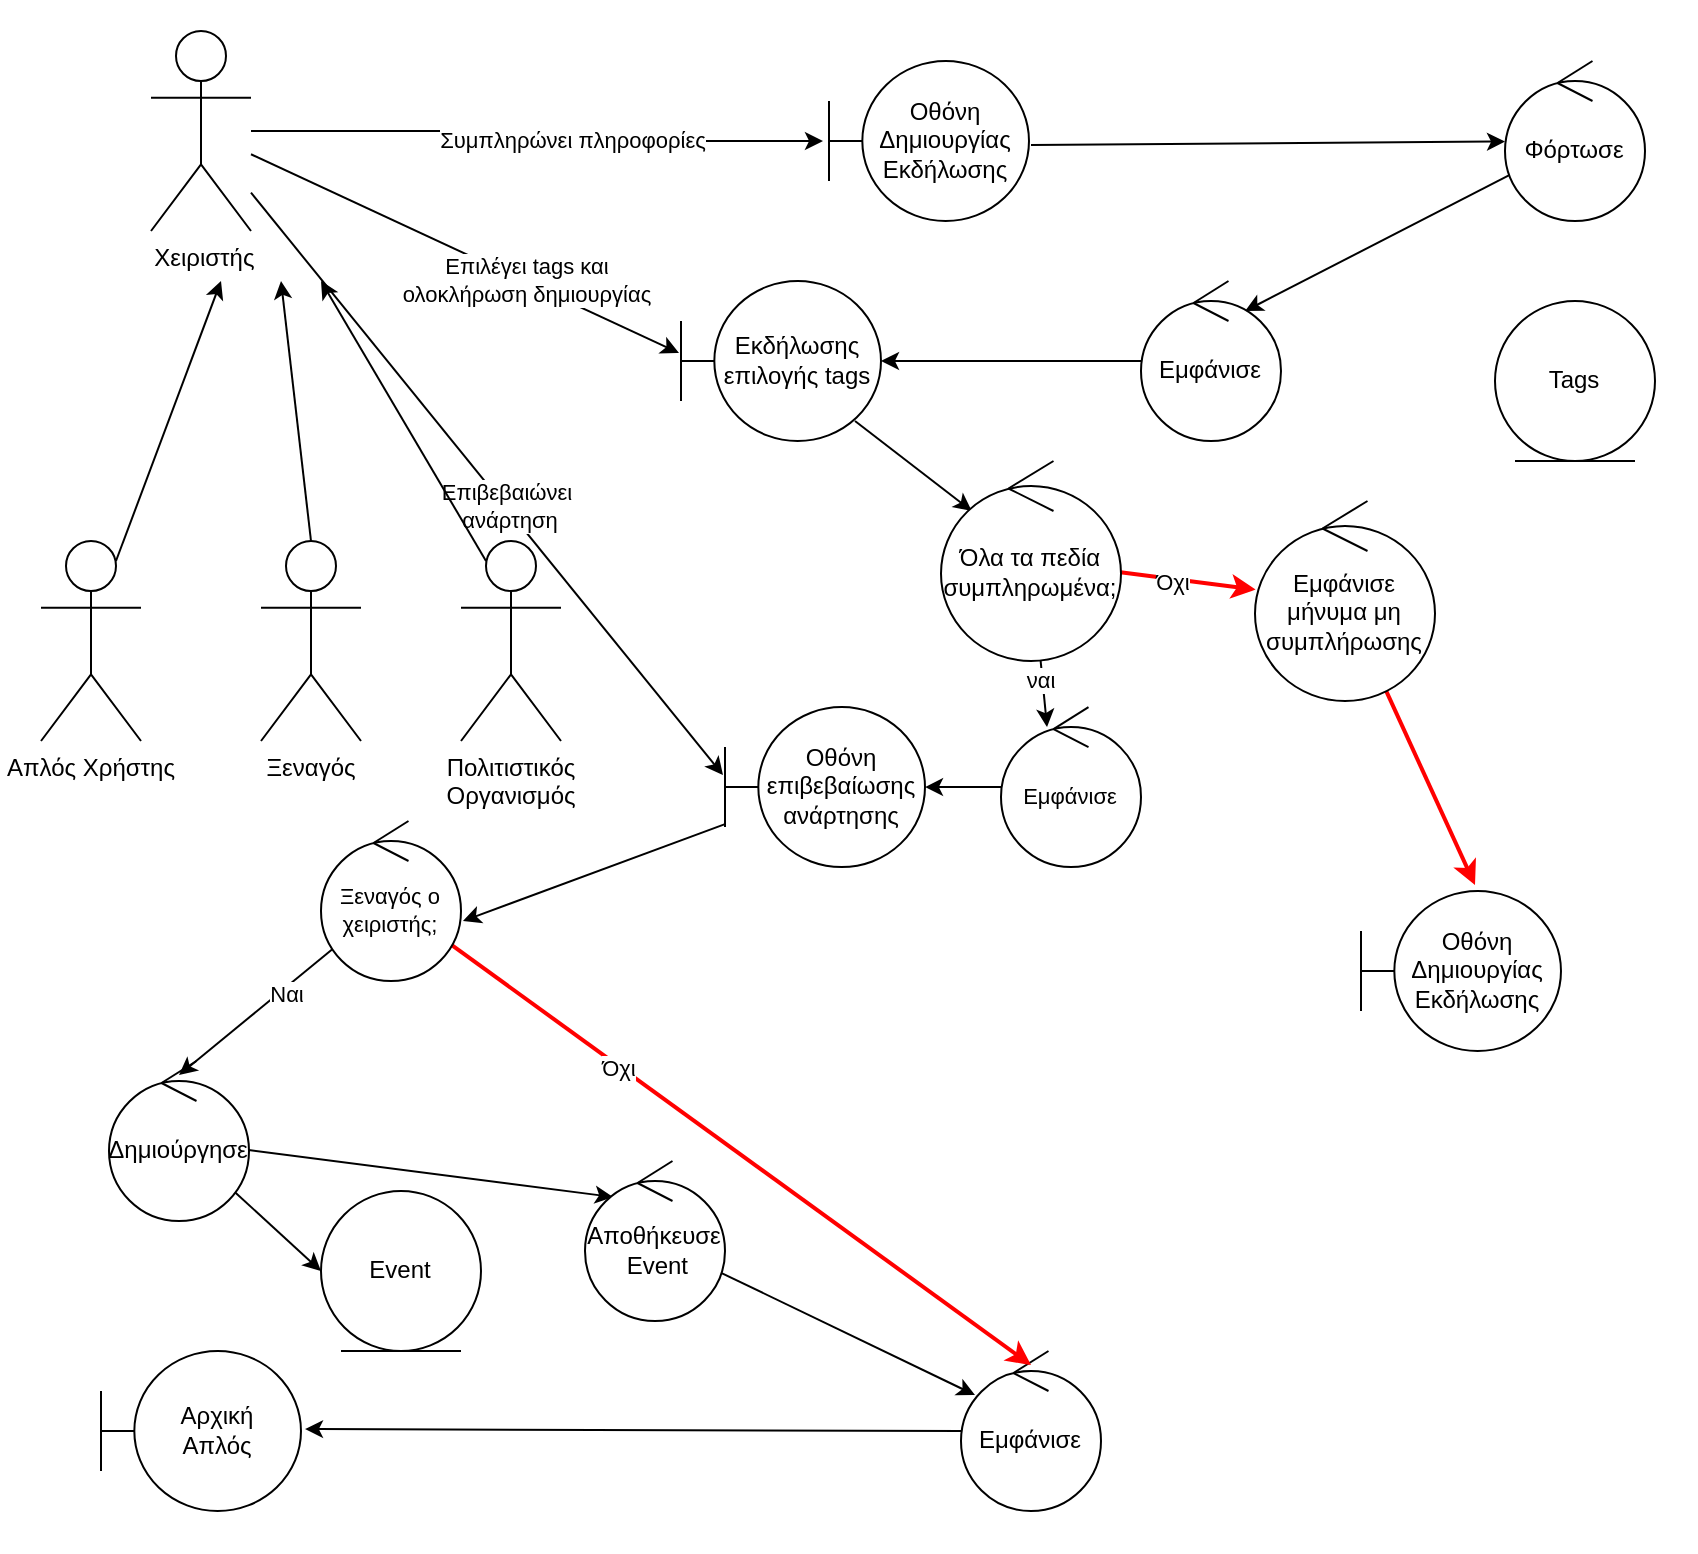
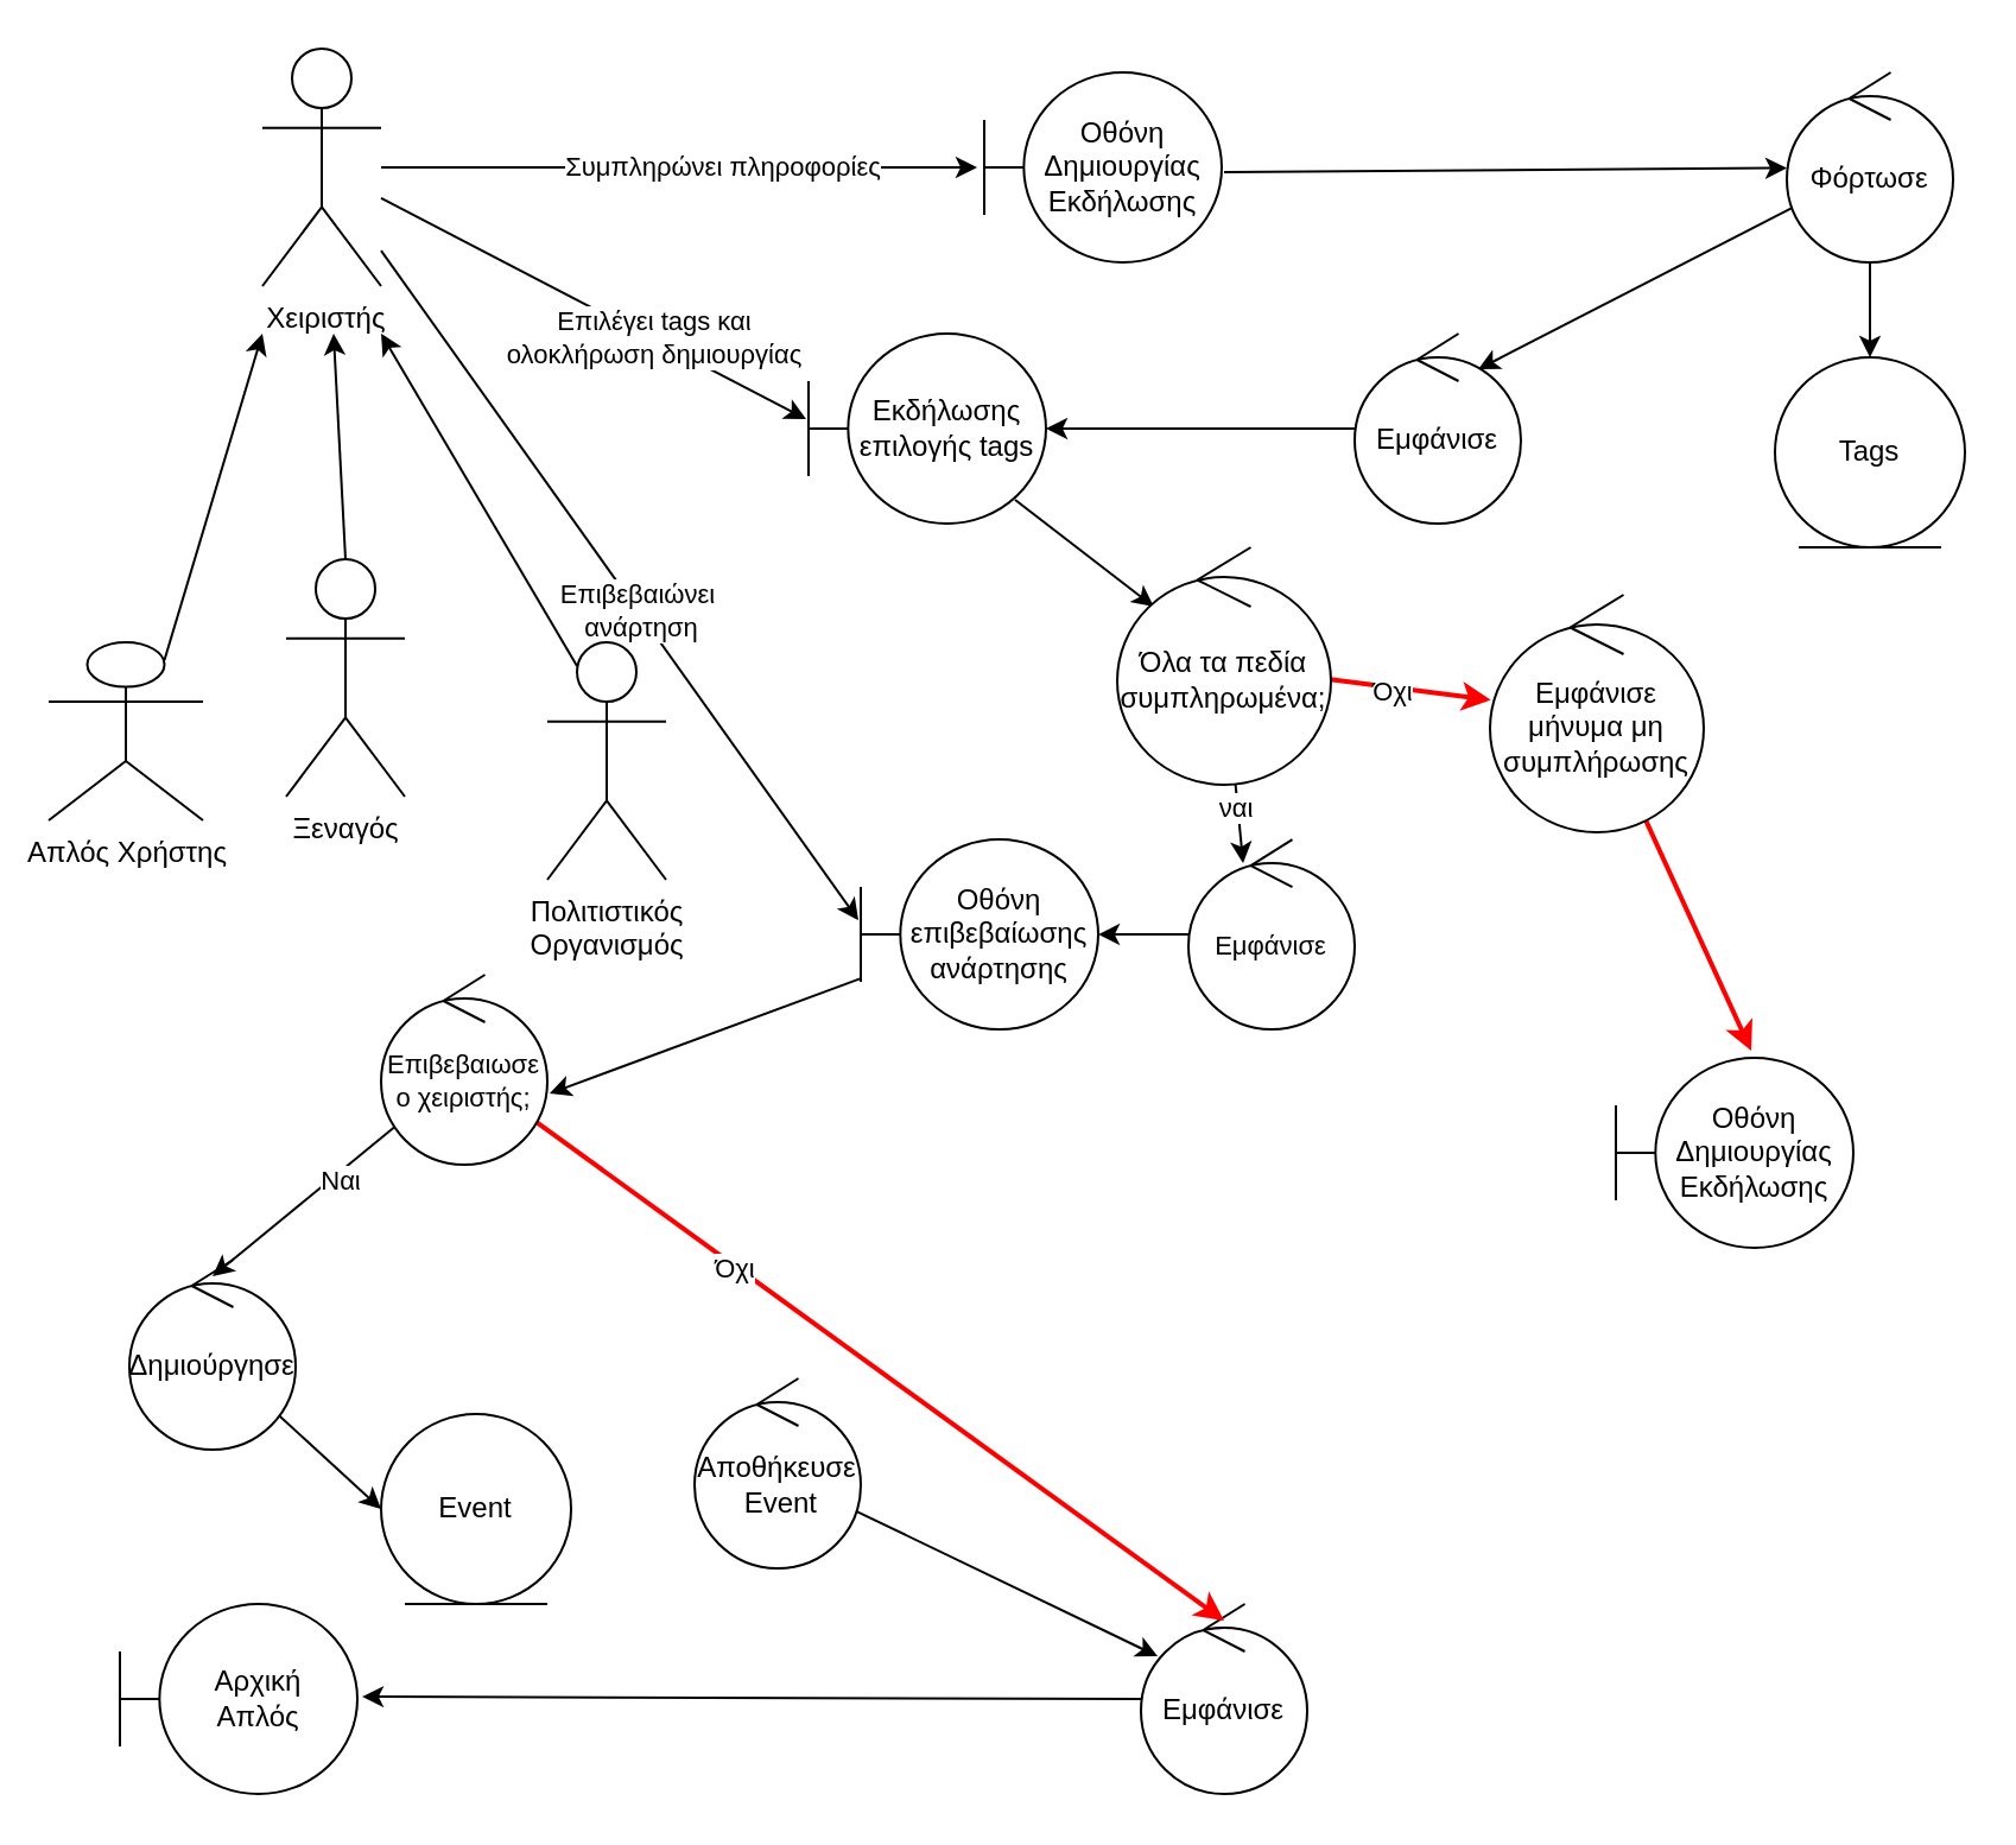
- <mxCell id="8" value="&amp;nbsp;Χειριστής " style="shape=umlActor;verticalLabelPosition=bottom;verticalAlign=top;html=1;outlineConnect=0;" parent="1" vertex="1"><mxGeometry x="75" y="15" width="50" height="100" as="geometry" /></mxCell>
+ <mxCell id="8" value="&amp;nbsp;Χειριστής " style="shape=umlActor;verticalLabelPosition=bottom;verticalAlign=top;html=1;outlineConnect=0;" parent="1" vertex="1"><mxGeometry x="110" y="20" width="50" height="100" as="geometry" /></mxCell>
+ <mxCell id="18" style="edgeStyle=orthogonalEdgeStyle;rounded=0;orthogonalLoop=1;jettySize=auto;html=1;entryX=0.5;entryY=0;entryDx=0;entryDy=0;" parent="1" source="19" target="20" edge="1"><mxGeometry relative="1" as="geometry" /></mxCell>
- <mxCell id="10" value="Απλός Χρήστης" style="shape=umlActor;verticalLabelPosition=bottom;verticalAlign=top;html=1;outlineConnect=0;" parent="1" vertex="1"><mxGeometry x="20" y="270" width="50" height="100" as="geometry" /></mxCell>
+ <mxCell id="10" value="Απλός Χρήστης" style="shape=umlActor;verticalLabelPosition=bottom;verticalAlign=top;html=1;outlineConnect=0;" parent="1" vertex="1"><mxGeometry x="20" y="270" width="65" height="75" as="geometry" /></mxCell>
- <mxCell id="12" value="Ξεναγός" style="shape=umlActor;verticalLabelPosition=bottom;verticalAlign=top;html=1;outlineConnect=0;" parent="1" vertex="1"><mxGeometry x="130" y="270" width="50" height="100" as="geometry" /></mxCell>
+ <mxCell id="12" value="Ξεναγός" style="shape=umlActor;verticalLabelPosition=bottom;verticalAlign=top;html=1;outlineConnect=0;" parent="1" vertex="1"><mxGeometry x="120" y="235" width="50" height="100" as="geometry" /></mxCell>
- <mxCell id="52" value="Ξεναγός ο χειριστής;" style="ellipse;shape=umlControl;whiteSpace=wrap;html=1;fontFamily=Helvetica;fontSize=11;fontColor=default;" parent="1" vertex="1"><mxGeometry x="160" y="410" width="70" height="80" as="geometry" /></mxCell>
+ <mxCell id="52" value="Επιβεβαιωσε ο χειριστής;" style="ellipse;shape=umlControl;whiteSpace=wrap;html=1;fontFamily=Helvetica;fontSize=11;fontColor=default;" parent="1" vertex="1"><mxGeometry x="160" y="410" width="70" height="80" as="geometry" /></mxCell>
- <mxCell id="37" style="rounded=0;orthogonalLoop=1;jettySize=auto;html=1;entryX=0.2;entryY=0.225;entryDx=0;entryDy=0;entryPerimeter=0;" parent="1" source="38" target="41" edge="1"><mxGeometry relative="1" as="geometry" /></mxCell>
